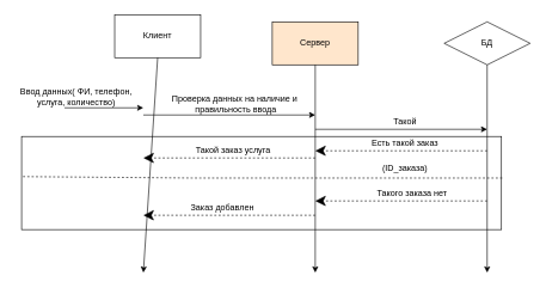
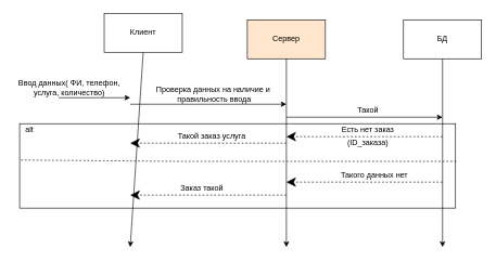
- <mxCell id="5" value="БД" style="rhombus;whiteSpace=wrap;html=1;" parent="1" vertex="1"><mxGeometry x="619" y="30" width="120" height="60" as="geometry" /></mxCell>
+ <mxCell id="5" value="БД" style="rounded=0;whiteSpace=wrap;html=1;" parent="1" vertex="1"><mxGeometry x="619" y="30" width="120" height="60" as="geometry" /></mxCell>
+ <mxCell id="20" value="alt" style="text;html=1;align=center;verticalAlign=middle;resizable=0;points=[];autosize=1;" vertex="1" parent="1"><mxGeometry x="29" y="190" width="30" height="20" as="geometry" /></mxCell>
- <mxCell id="15" value="Есть такой заказ" style="text;html=1;align=center;verticalAlign=middle;resizable=0;points=[];autosize=1;" vertex="1" parent="1"><mxGeometry x="509" y="190" width="110" height="20" as="geometry" /></mxCell>
+ <mxCell id="15" value="Есть нет заказ" style="text;html=1;align=center;verticalAlign=middle;resizable=0;points=[];autosize=1;" vertex="1" parent="1"><mxGeometry x="509" y="190" width="110" height="20" as="geometry" /></mxCell>
- <mxCell id="19" value="(ID_заказа)&lt;br&gt;" style="text;html=1;align=center;verticalAlign=middle;resizable=0;points=[];autosize=1;" vertex="1" parent="1"><mxGeometry x="524" y="225" width="80" height="20" as="geometry" /></mxCell>
+ <mxCell id="19" value="(ID_заказа)&lt;br&gt;" style="text;html=1;align=center;verticalAlign=middle;resizable=0;points=[];autosize=1;" vertex="1" parent="1"><mxGeometry x="524" y="210" width="80" height="20" as="geometry" /></mxCell>
- <mxCell id="23" value="Такого заказа нет&lt;br&gt;" style="text;html=1;align=center;verticalAlign=middle;resizable=0;points=[];autosize=1;" vertex="1" parent="1"><mxGeometry x="519" y="260" width="110" height="20" as="geometry" /></mxCell>
+ <mxCell id="23" value="Такого данных нет&lt;br&gt;" style="text;html=1;align=center;verticalAlign=middle;resizable=0;points=[];autosize=1;" vertex="1" parent="1"><mxGeometry x="519" y="260" width="110" height="20" as="geometry" /></mxCell>
- <mxCell id="25" value="Заказ добавлен&lt;br&gt;" style="text;html=1;align=center;verticalAlign=middle;resizable=0;points=[];autosize=1;" vertex="1" parent="1"><mxGeometry x="259" y="280" width="100" height="20" as="geometry" /></mxCell>
+ <mxCell id="25" value="Заказ такой&lt;br&gt;" style="text;html=1;align=center;verticalAlign=middle;resizable=0;points=[];autosize=1;" vertex="1" parent="1"><mxGeometry x="259" y="280" width="100" height="20" as="geometry" /></mxCell>
